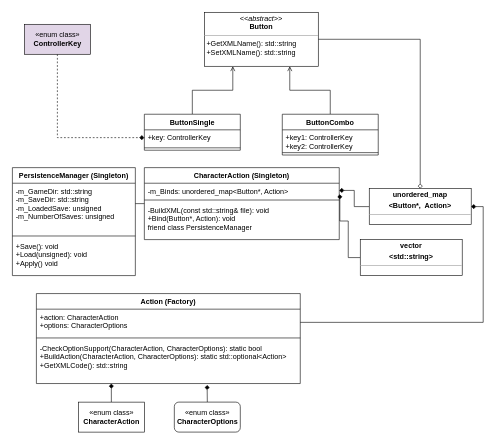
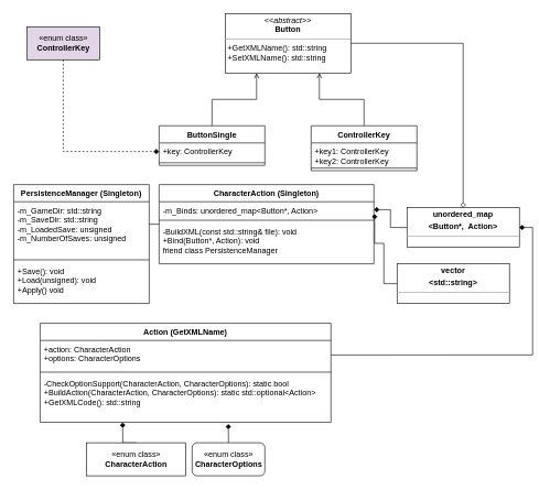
- <mxCell id="7" value="ButtonCombo" style="swimlane;fontStyle=1;align=center;verticalAlign=top;childLayout=stackLayout;horizontal=1;startSize=26;horizontalStack=0;resizeParent=1;resizeParentMax=0;resizeLast=0;collapsible=1;marginBottom=0;" vertex="1" parent="1"><mxGeometry x="470" y="190" width="160" height="68" as="geometry" /></mxCell>
+ <mxCell id="7" value="ControllerKey" style="swimlane;fontStyle=1;align=center;verticalAlign=top;childLayout=stackLayout;horizontal=1;startSize=26;horizontalStack=0;resizeParent=1;resizeParentMax=0;resizeLast=0;collapsible=1;marginBottom=0;" vertex="1" parent="1"><mxGeometry x="470" y="190" width="160" height="68" as="geometry" /></mxCell>
- <mxCell id="28" value="Action (Factory)" style="swimlane;fontStyle=1;align=center;verticalAlign=top;childLayout=stackLayout;horizontal=1;startSize=26;horizontalStack=0;resizeParent=1;resizeParentMax=0;resizeLast=0;collapsible=1;marginBottom=0;" vertex="1" parent="1"><mxGeometry x="60" y="489.01" width="440" height="150" as="geometry" /></mxCell>
+ <mxCell id="28" value="Action (GetXMLName)" style="swimlane;fontStyle=1;align=center;verticalAlign=top;childLayout=stackLayout;horizontal=1;startSize=26;horizontalStack=0;resizeParent=1;resizeParentMax=0;resizeLast=0;collapsible=1;marginBottom=0;" vertex="1" parent="1"><mxGeometry x="60" y="489.01" width="440" height="150" as="geometry" /></mxCell>
- <mxCell id="20" value="«enum class»&lt;br&gt;&lt;b&gt;CharacterAction&lt;/b&gt;" style="html=1;" vertex="1" parent="1"><mxGeometry x="130" y="670" width="110" height="50" as="geometry" /></mxCell>
+ <mxCell id="20" value="«enum class»&lt;br&gt;&lt;b&gt;CharacterAction&lt;/b&gt;" style="html=1;" vertex="1" parent="1"><mxGeometry x="130" y="670" width="150" height="50" as="geometry" /></mxCell>
